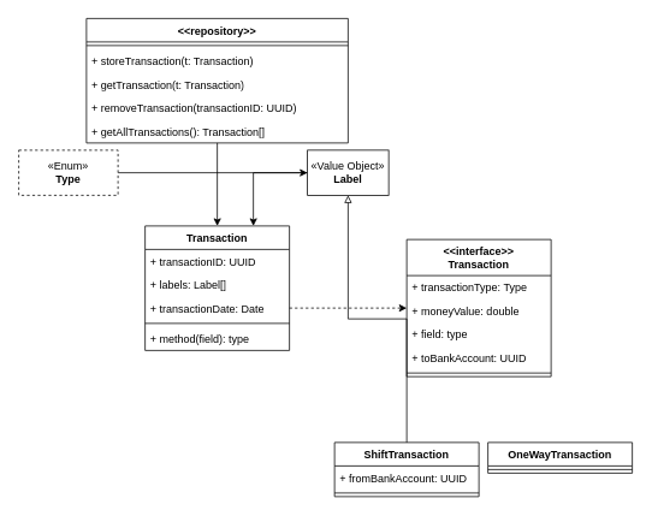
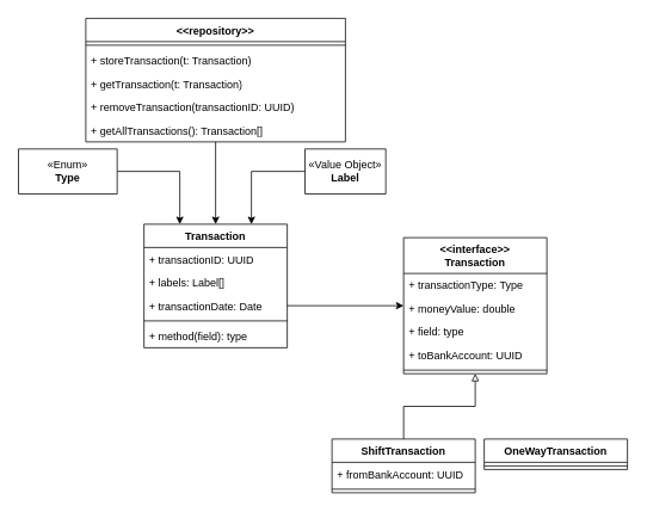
- <mxCell id="15" value="«Enum»&lt;br&gt;&lt;b&gt;Type&lt;/b&gt;" style="html=1;whiteSpace=wrap;dashed=1;" vertex="1" parent="1"><mxGeometry x="20" y="166" width="110" height="50" as="geometry" /></mxCell>
+ <mxCell id="15" value="«Enum»&lt;br&gt;&lt;b&gt;Type&lt;/b&gt;" style="html=1;whiteSpace=wrap;" vertex="1" parent="1"><mxGeometry x="20" y="166" width="110" height="50" as="geometry" /></mxCell>
- <mxCell id="14" style="edgeStyle=orthogonalEdgeStyle;rounded=0;orthogonalLoop=1;jettySize=auto;html=1;" edge="1" parent="1" source="15" target="17"><mxGeometry relative="1" as="geometry" /></mxCell>
+ <mxCell id="14" style="edgeStyle=orthogonalEdgeStyle;rounded=0;orthogonalLoop=1;jettySize=auto;html=1;entryX=0.25;entryY=0;entryDx=0;entryDy=0;" edge="1" parent="1" source="15" target="2"><mxGeometry relative="1" as="geometry" /></mxCell>
- <mxCell id="26" style="edgeStyle=orthogonalEdgeStyle;rounded=0;orthogonalLoop=1;jettySize=auto;html=1;endArrow=block;endFill=0;" edge="1" parent="1" source="27" target="17"><mxGeometry relative="1" as="geometry" /></mxCell>
+ <mxCell id="26" style="edgeStyle=orthogonalEdgeStyle;rounded=0;orthogonalLoop=1;jettySize=auto;html=1;endArrow=block;endFill=0;" edge="1" parent="1" source="27" target="8"><mxGeometry relative="1" as="geometry" /></mxCell>
- <mxCell id="25" style="edgeStyle=orthogonalEdgeStyle;rounded=0;orthogonalLoop=1;jettySize=auto;html=1;dashed=1;" edge="1" parent="1" source="5" target="8"><mxGeometry relative="1" as="geometry" /></mxCell>
+ <mxCell id="25" style="edgeStyle=orthogonalEdgeStyle;rounded=0;orthogonalLoop=1;jettySize=auto;html=1;" edge="1" parent="1" source="5" target="8"><mxGeometry relative="1" as="geometry" /></mxCell>
